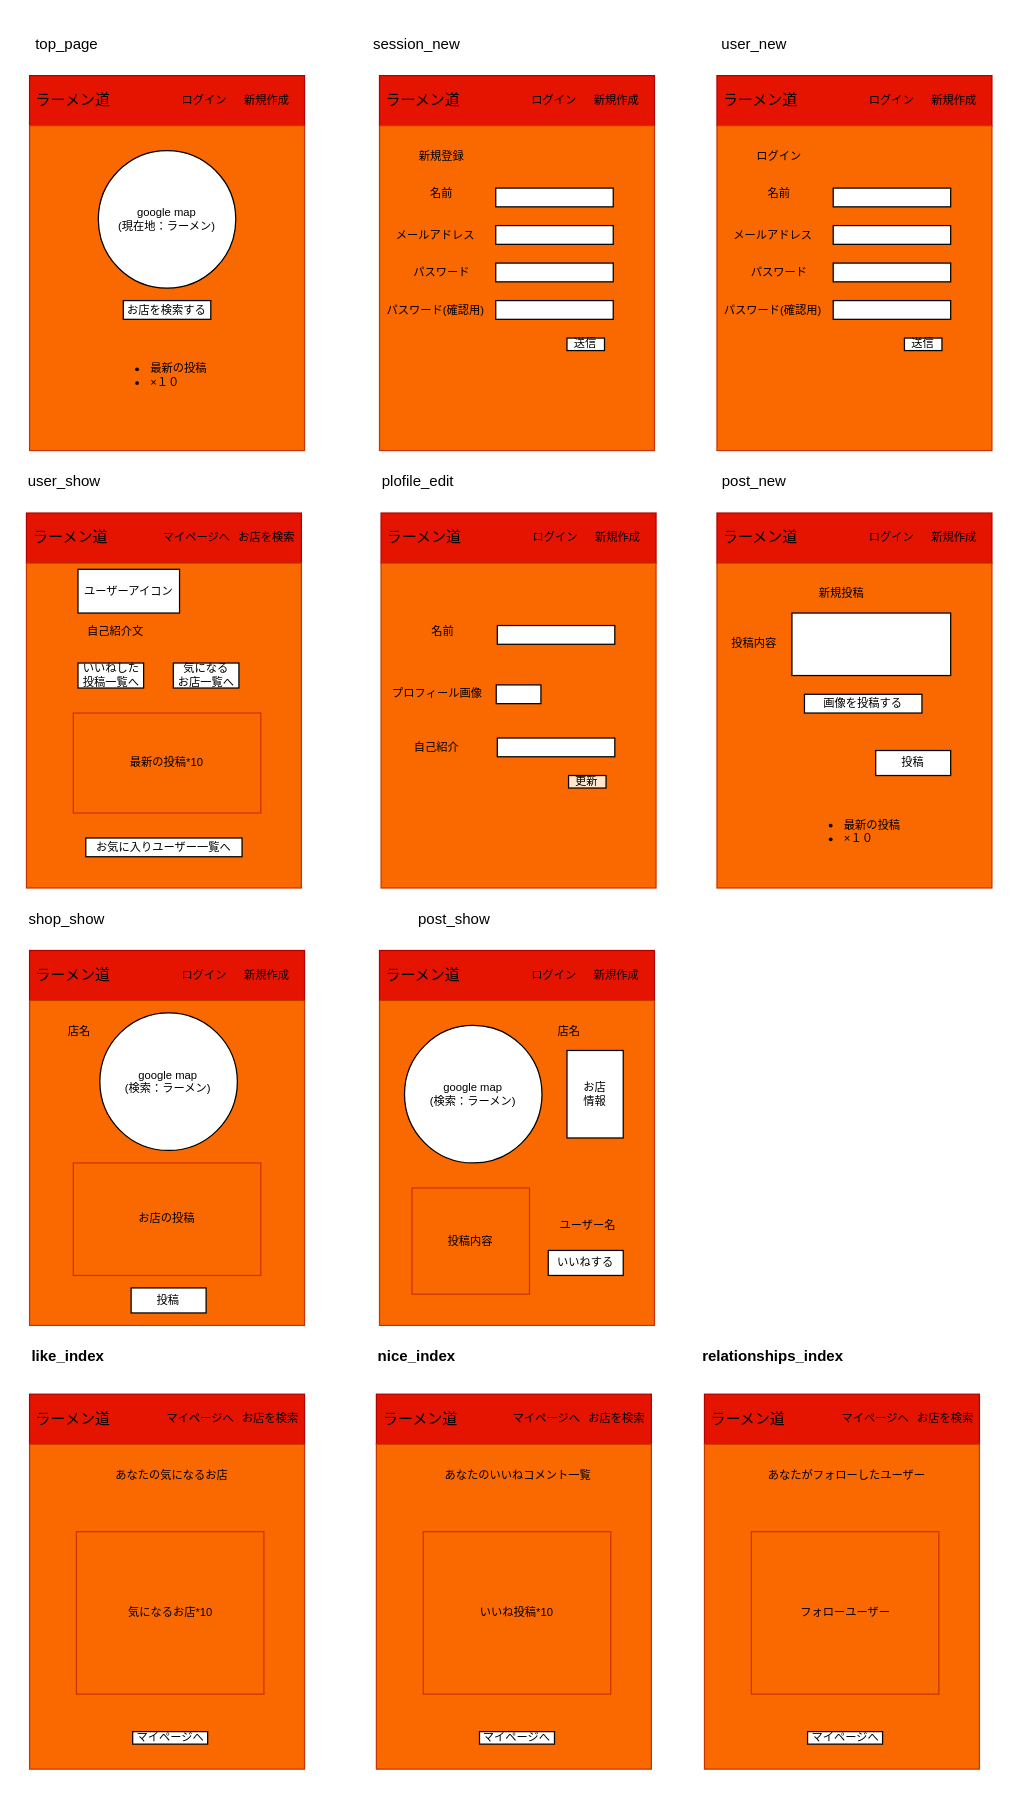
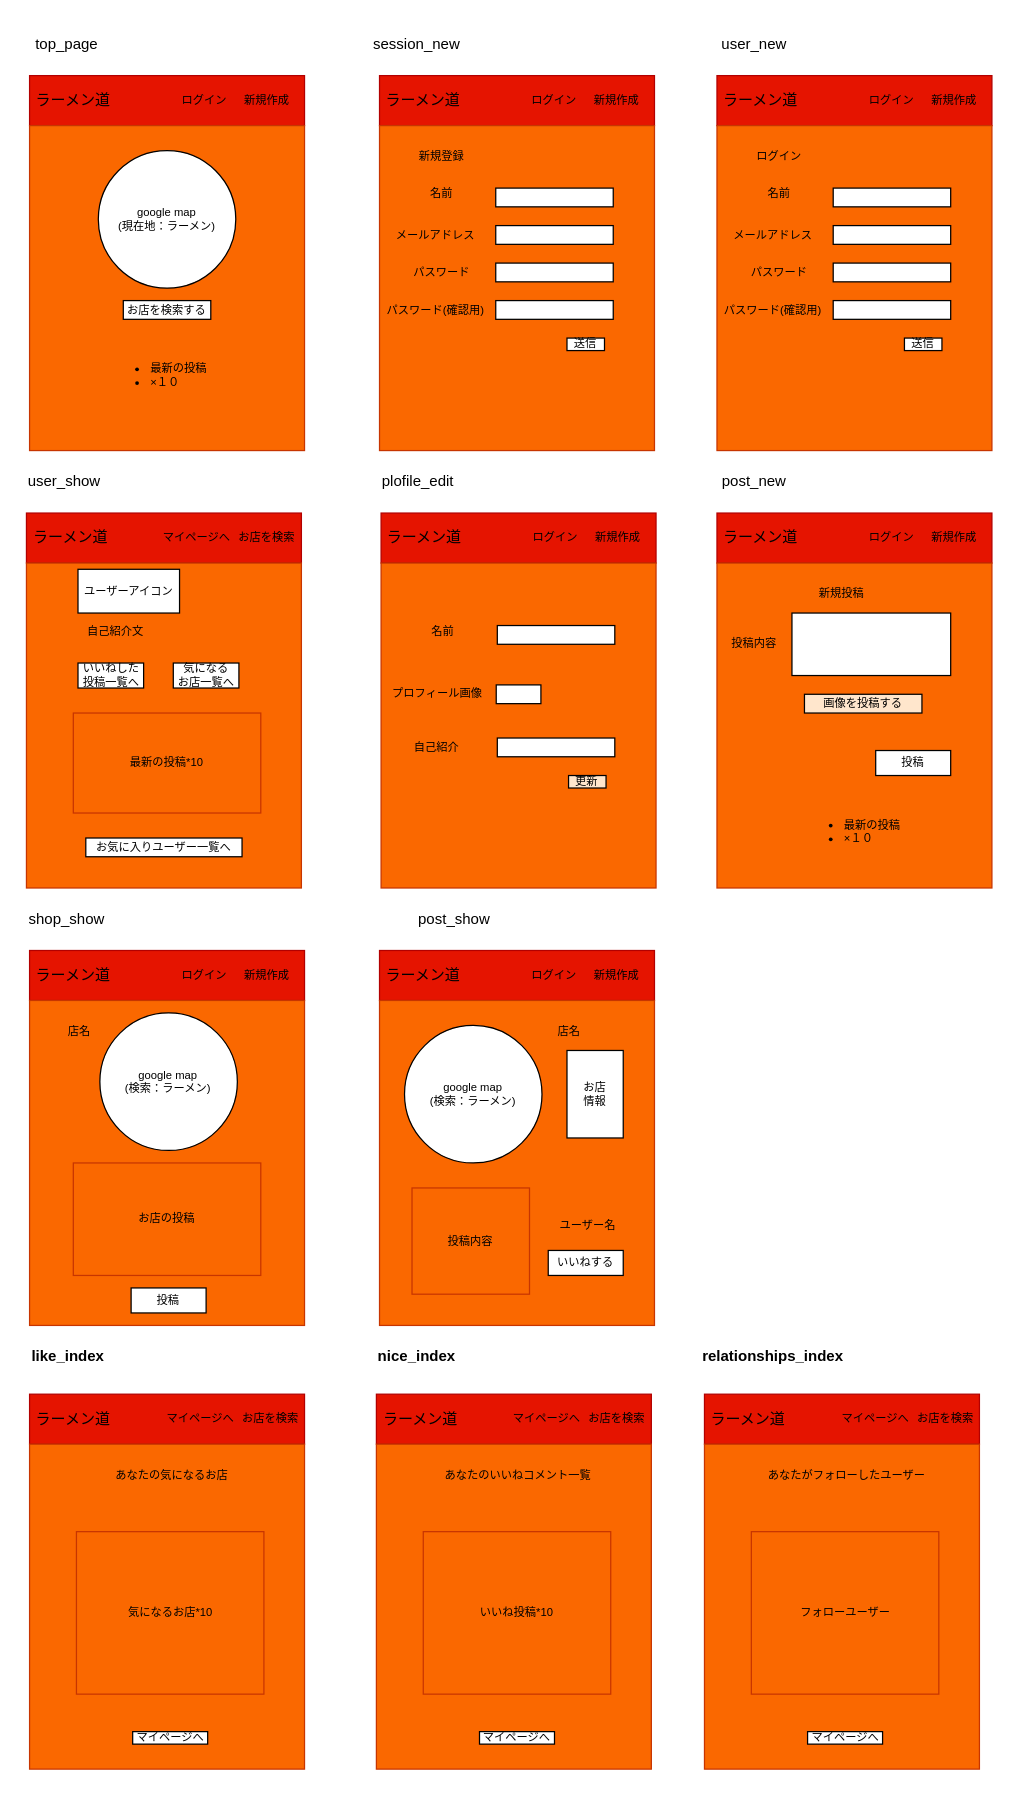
- <mxCell id="58" value="画像を投稿する" style="rounded=0;whiteSpace=wrap;html=1;fontSize=9;" parent="1" vertex="1"><mxGeometry x="643" y="555" width="94" height="15" as="geometry" /></mxCell>
+ <mxCell id="58" value="画像を投稿する" style="rounded=0;whiteSpace=wrap;html=1;fontSize=9;fillColor=#ffe6cc;" parent="1" vertex="1"><mxGeometry x="643" y="555" width="94" height="15" as="geometry" /></mxCell>
